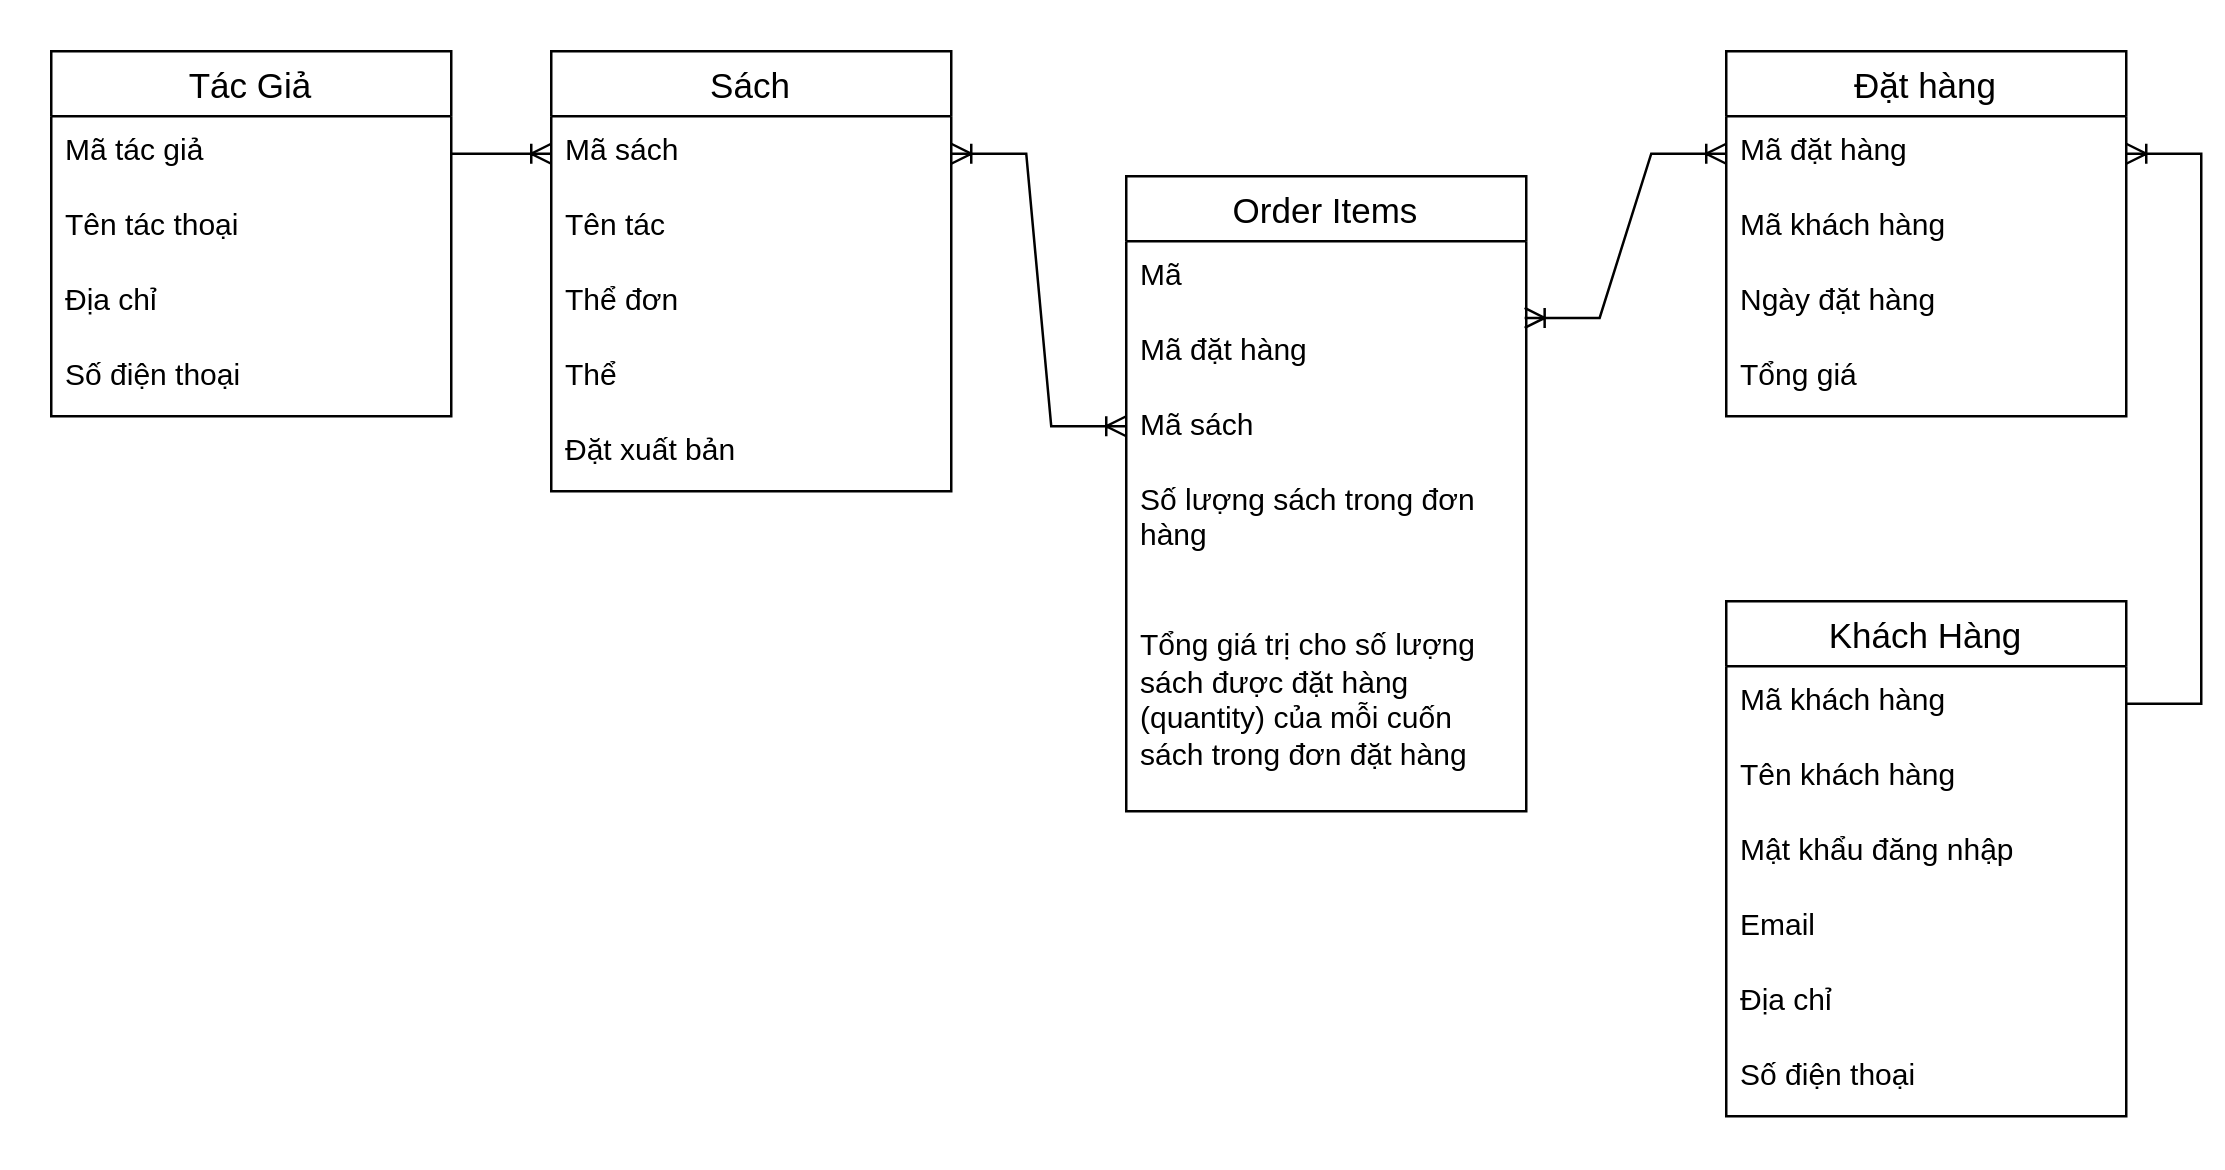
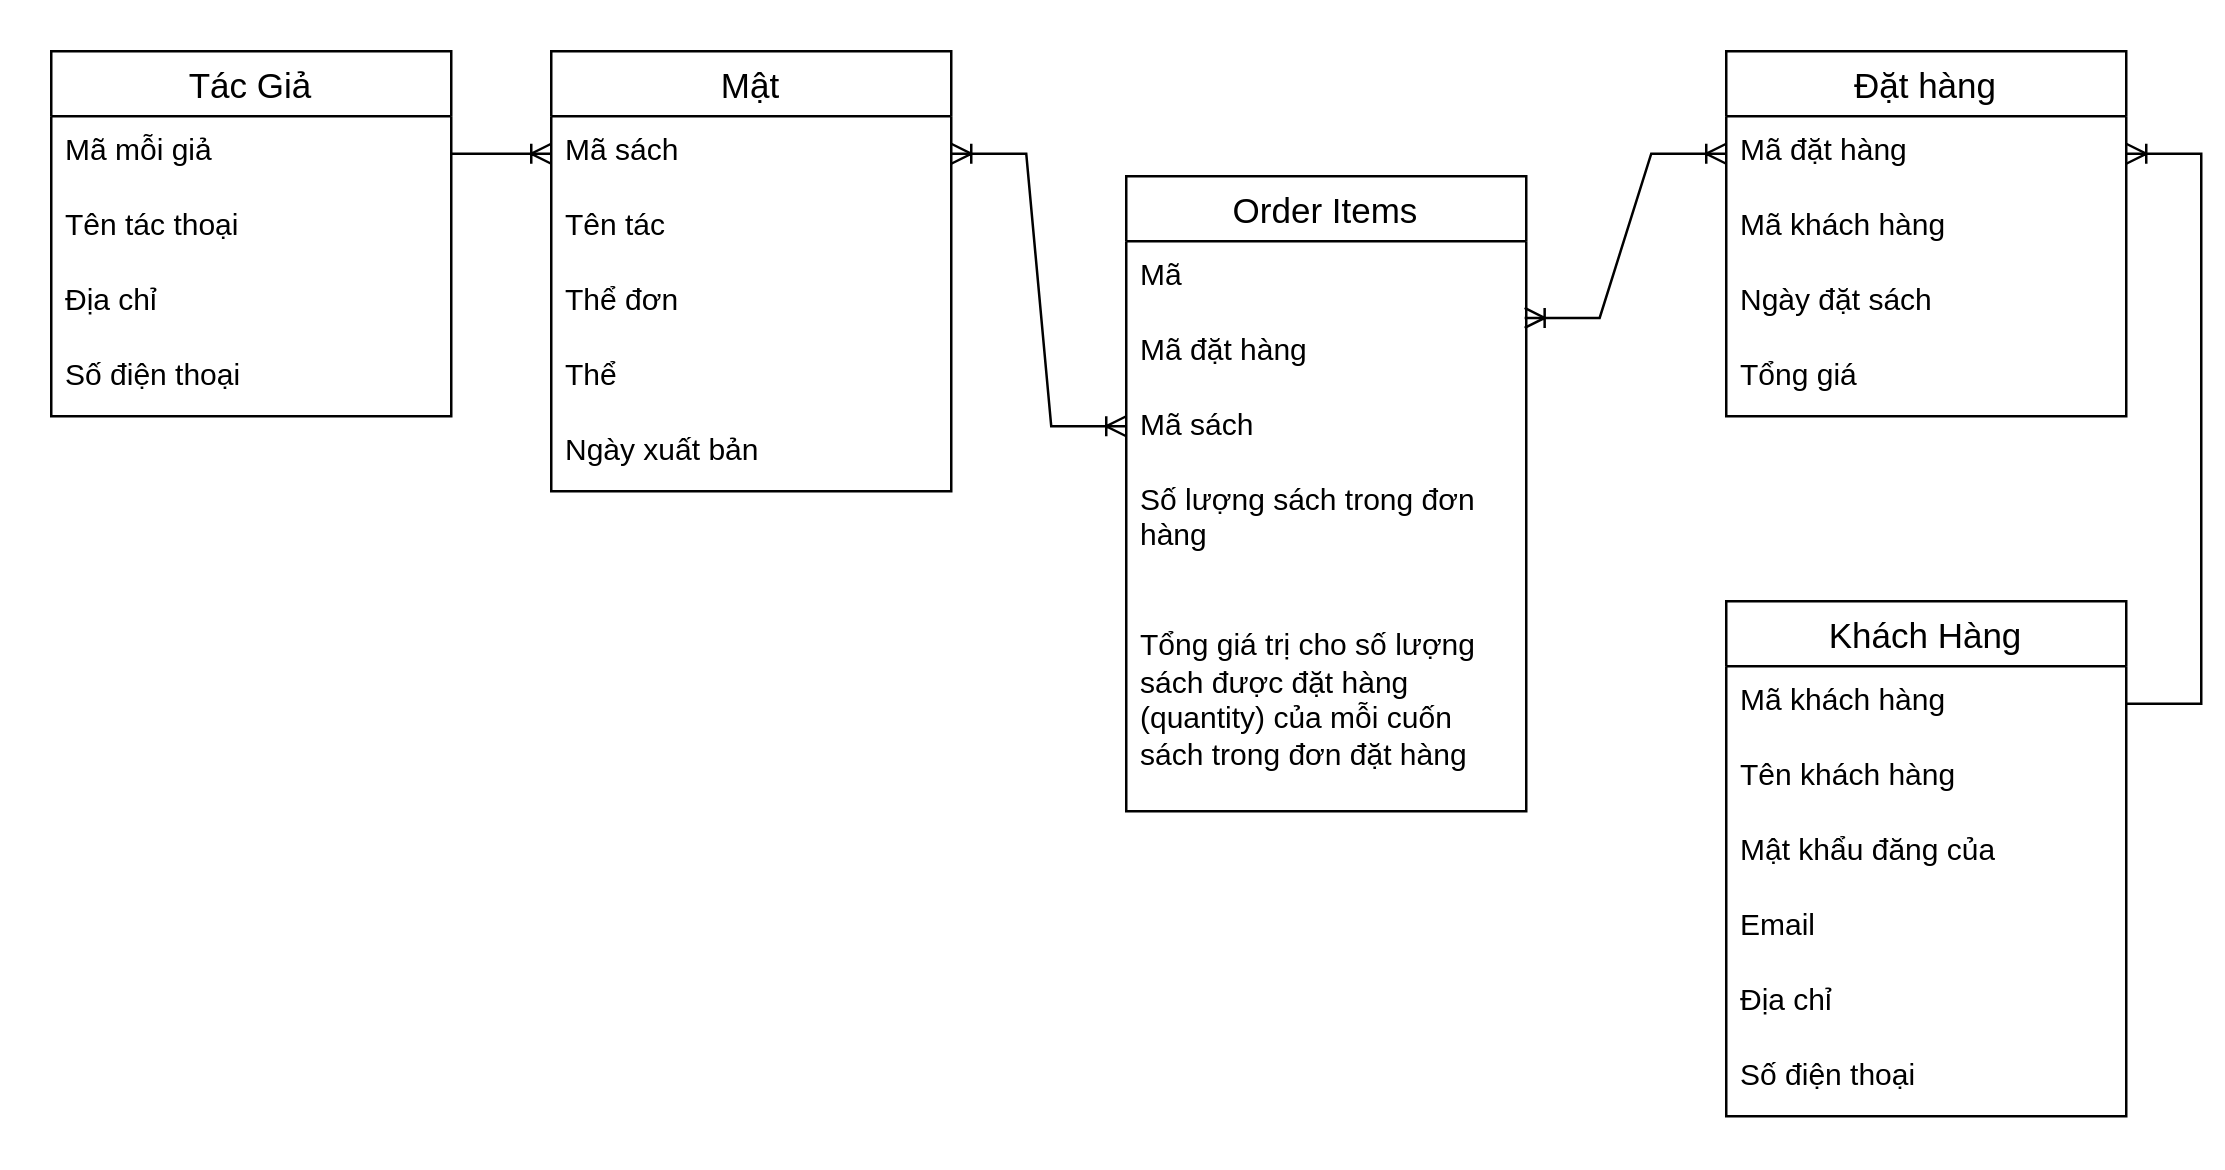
- <mxCell id="7" value="Sách" style="swimlane;fontStyle=0;childLayout=stackLayout;horizontal=1;startSize=26;horizontalStack=0;resizeParent=1;resizeParentMax=0;resizeLast=0;collapsible=1;marginBottom=0;align=center;fontSize=14;" vertex="1" parent="1"><mxGeometry x="220" y="20" width="160" height="176" as="geometry" /></mxCell>
+ <mxCell id="7" value="Mật" style="swimlane;fontStyle=0;childLayout=stackLayout;horizontal=1;startSize=26;horizontalStack=0;resizeParent=1;resizeParentMax=0;resizeLast=0;collapsible=1;marginBottom=0;align=center;fontSize=14;" vertex="1" parent="1"><mxGeometry x="220" y="20" width="160" height="176" as="geometry" /></mxCell>
- <mxCell id="3" value="Mã tác giả&lt;span style=&quot;white-space: pre;&quot;&gt;&#09;&lt;/span&gt;&lt;br&gt;&lt;br&gt;" style="text;strokeColor=none;fillColor=none;spacingLeft=4;spacingRight=4;overflow=hidden;rotatable=0;points=[[0,0.5],[1,0.5]];portConstraint=eastwest;fontSize=12;whiteSpace=wrap;html=1;" vertex="1" parent="2"><mxGeometry y="26" width="160" height="30" as="geometry" /></mxCell>
+ <mxCell id="3" value="Mã mỗi giả&lt;span style=&quot;white-space: pre;&quot;&gt;&#09;&lt;/span&gt;&lt;br&gt;&lt;br&gt;" style="text;strokeColor=none;fillColor=none;spacingLeft=4;spacingRight=4;overflow=hidden;rotatable=0;points=[[0,0.5],[1,0.5]];portConstraint=eastwest;fontSize=12;whiteSpace=wrap;html=1;" vertex="1" parent="2"><mxGeometry y="26" width="160" height="30" as="geometry" /></mxCell>
- <mxCell id="23" value="Ngày đặt hàng" style="text;strokeColor=none;fillColor=none;spacingLeft=4;spacingRight=4;overflow=hidden;rotatable=0;points=[[0,0.5],[1,0.5]];portConstraint=eastwest;fontSize=12;whiteSpace=wrap;html=1;" vertex="1" parent="20"><mxGeometry y="86" width="160" height="30" as="geometry" /></mxCell>
+ <mxCell id="23" value="Ngày đặt sách" style="text;strokeColor=none;fillColor=none;spacingLeft=4;spacingRight=4;overflow=hidden;rotatable=0;points=[[0,0.5],[1,0.5]];portConstraint=eastwest;fontSize=12;whiteSpace=wrap;html=1;" vertex="1" parent="20"><mxGeometry y="86" width="160" height="30" as="geometry" /></mxCell>
- <mxCell id="12" value="Đặt xuất bản" style="text;strokeColor=none;fillColor=none;spacingLeft=4;spacingRight=4;overflow=hidden;rotatable=0;points=[[0,0.5],[1,0.5]];portConstraint=eastwest;fontSize=12;whiteSpace=wrap;html=1;" vertex="1" parent="7"><mxGeometry y="146" width="160" height="30" as="geometry" /></mxCell>
+ <mxCell id="12" value="Ngày xuất bản" style="text;strokeColor=none;fillColor=none;spacingLeft=4;spacingRight=4;overflow=hidden;rotatable=0;points=[[0,0.5],[1,0.5]];portConstraint=eastwest;fontSize=12;whiteSpace=wrap;html=1;" vertex="1" parent="7"><mxGeometry y="146" width="160" height="30" as="geometry" /></mxCell>
- <mxCell id="16" value="Mật khẩu đăng nhập" style="text;strokeColor=none;fillColor=none;spacingLeft=4;spacingRight=4;overflow=hidden;rotatable=0;points=[[0,0.5],[1,0.5]];portConstraint=eastwest;fontSize=12;whiteSpace=wrap;html=1;" vertex="1" parent="13"><mxGeometry y="86" width="160" height="30" as="geometry" /></mxCell>
+ <mxCell id="16" value="Mật khẩu đăng của" style="text;strokeColor=none;fillColor=none;spacingLeft=4;spacingRight=4;overflow=hidden;rotatable=0;points=[[0,0.5],[1,0.5]];portConstraint=eastwest;fontSize=12;whiteSpace=wrap;html=1;" vertex="1" parent="13"><mxGeometry y="86" width="160" height="30" as="geometry" /></mxCell>
